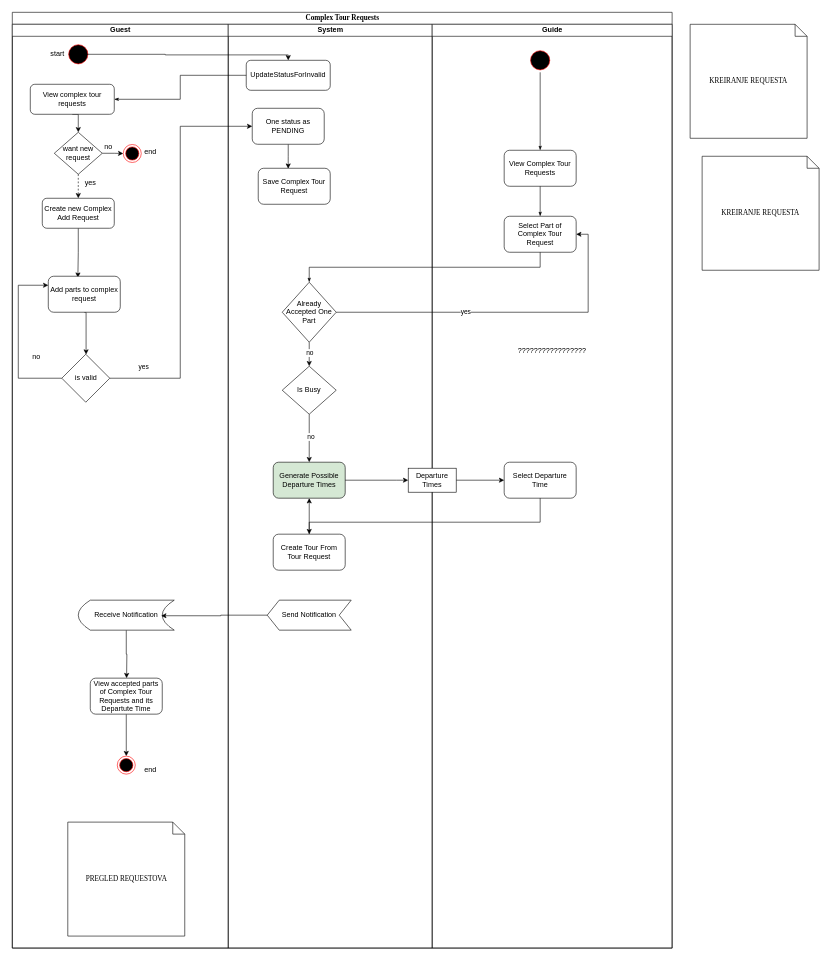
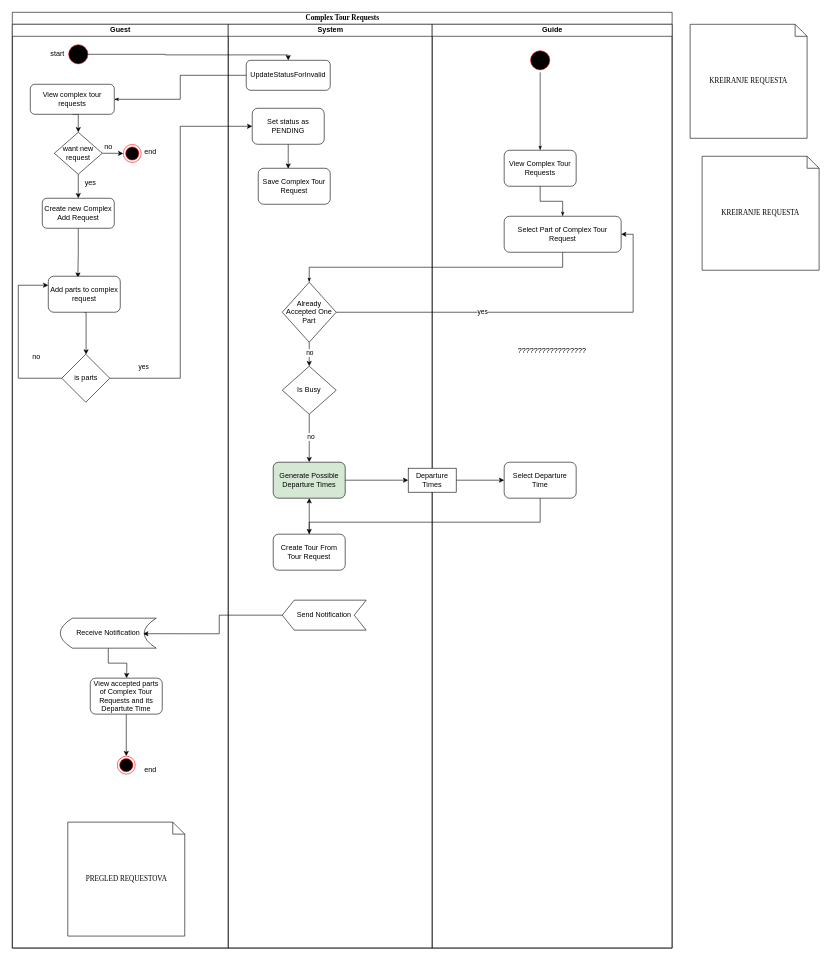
- <mxCell id="39" value="One status as PENDING" style="rounded=1;whiteSpace=wrap;html=1;" vertex="1" parent="27"><mxGeometry x="40" y="140" width="120" height="60" as="geometry" /></mxCell>
+ <mxCell id="39" value="Set status as PENDING" style="rounded=1;whiteSpace=wrap;html=1;" vertex="1" parent="27"><mxGeometry x="40" y="140" width="120" height="60" as="geometry" /></mxCell>
- <mxCell id="15" style="edgeStyle=orthogonalEdgeStyle;rounded=0;orthogonalLoop=1;jettySize=auto;html=1;entryX=0.5;entryY=0;entryDx=0;entryDy=0;dashed=1;" edge="1" parent="3" source="17" target="9"><mxGeometry relative="1" as="geometry" /></mxCell>
+ <mxCell id="15" style="edgeStyle=orthogonalEdgeStyle;rounded=0;orthogonalLoop=1;jettySize=auto;html=1;entryX=0.5;entryY=0;entryDx=0;entryDy=0;" edge="1" parent="3" source="17" target="9"><mxGeometry relative="1" as="geometry" /></mxCell>
- <mxCell id="45" value="Select Part of Complex Tour Request" style="rounded=1;whiteSpace=wrap;html=1;" parent="42" vertex="1"><mxGeometry x="120" y="320" width="120" height="60" as="geometry" /></mxCell>
+ <mxCell id="45" value="Select Part of Complex Tour Request" style="rounded=1;whiteSpace=wrap;html=1;" parent="42" vertex="1"><mxGeometry x="120" y="320" width="195" height="60" as="geometry" /></mxCell>
- <mxCell id="11" value="is valid" style="rhombus;whiteSpace=wrap;html=1;" vertex="1" parent="3"><mxGeometry x="82.5" y="550" width="80" height="80" as="geometry" /></mxCell>
+ <mxCell id="11" value="is parts" style="rhombus;whiteSpace=wrap;html=1;" vertex="1" parent="3"><mxGeometry x="82.5" y="550" width="80" height="80" as="geometry" /></mxCell>
- <mxCell id="7" value="Receive Notification" style="shape=dataStorage;whiteSpace=wrap;html=1;fixedSize=1;" parent="3" vertex="1"><mxGeometry x="110" y="960" width="160" height="50" as="geometry" /></mxCell>
+ <mxCell id="7" value="Receive Notification" style="shape=dataStorage;whiteSpace=wrap;html=1;fixedSize=1;" parent="3" vertex="1"><mxGeometry x="80" y="990" width="160" height="50" as="geometry" /></mxCell>
- <mxCell id="37" value="Send Notification" style="shape=step;perimeter=stepPerimeter;whiteSpace=wrap;html=1;fixedSize=1;flipH=1;" parent="27" vertex="1"><mxGeometry x="65" y="960" width="140" height="50" as="geometry" /></mxCell>
+ <mxCell id="37" value="Send Notification" style="shape=step;perimeter=stepPerimeter;whiteSpace=wrap;html=1;fixedSize=1;flipH=1;" parent="27" vertex="1"><mxGeometry x="90" y="960" width="140" height="50" as="geometry" /></mxCell>
